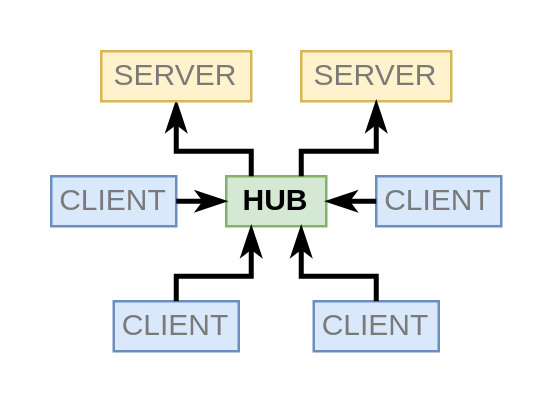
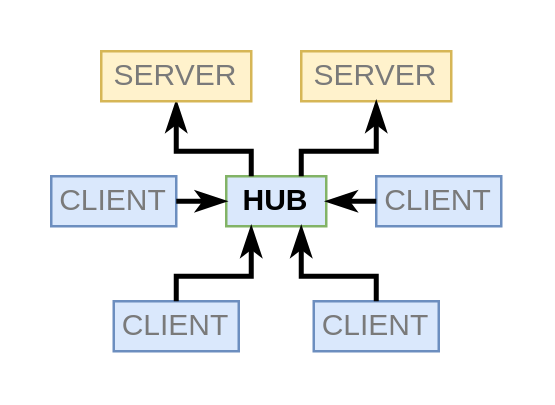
- <mxCell id="2" value="HUB" style="rounded=0;whiteSpace=wrap;html=1;fillColor=#d5e8d4;strokeColor=#82b366;fontStyle=1" parent="1" vertex="1"><mxGeometry x="90" y="70" width="40" height="20" as="geometry" /></mxCell>
+ <mxCell id="2" value="HUB" style="rounded=0;whiteSpace=wrap;html=1;fillColor=#dae8fc;strokeColor=#82b366;fontStyle=1;" parent="1" vertex="1"><mxGeometry x="90" y="70" width="40" height="20" as="geometry" /></mxCell>
